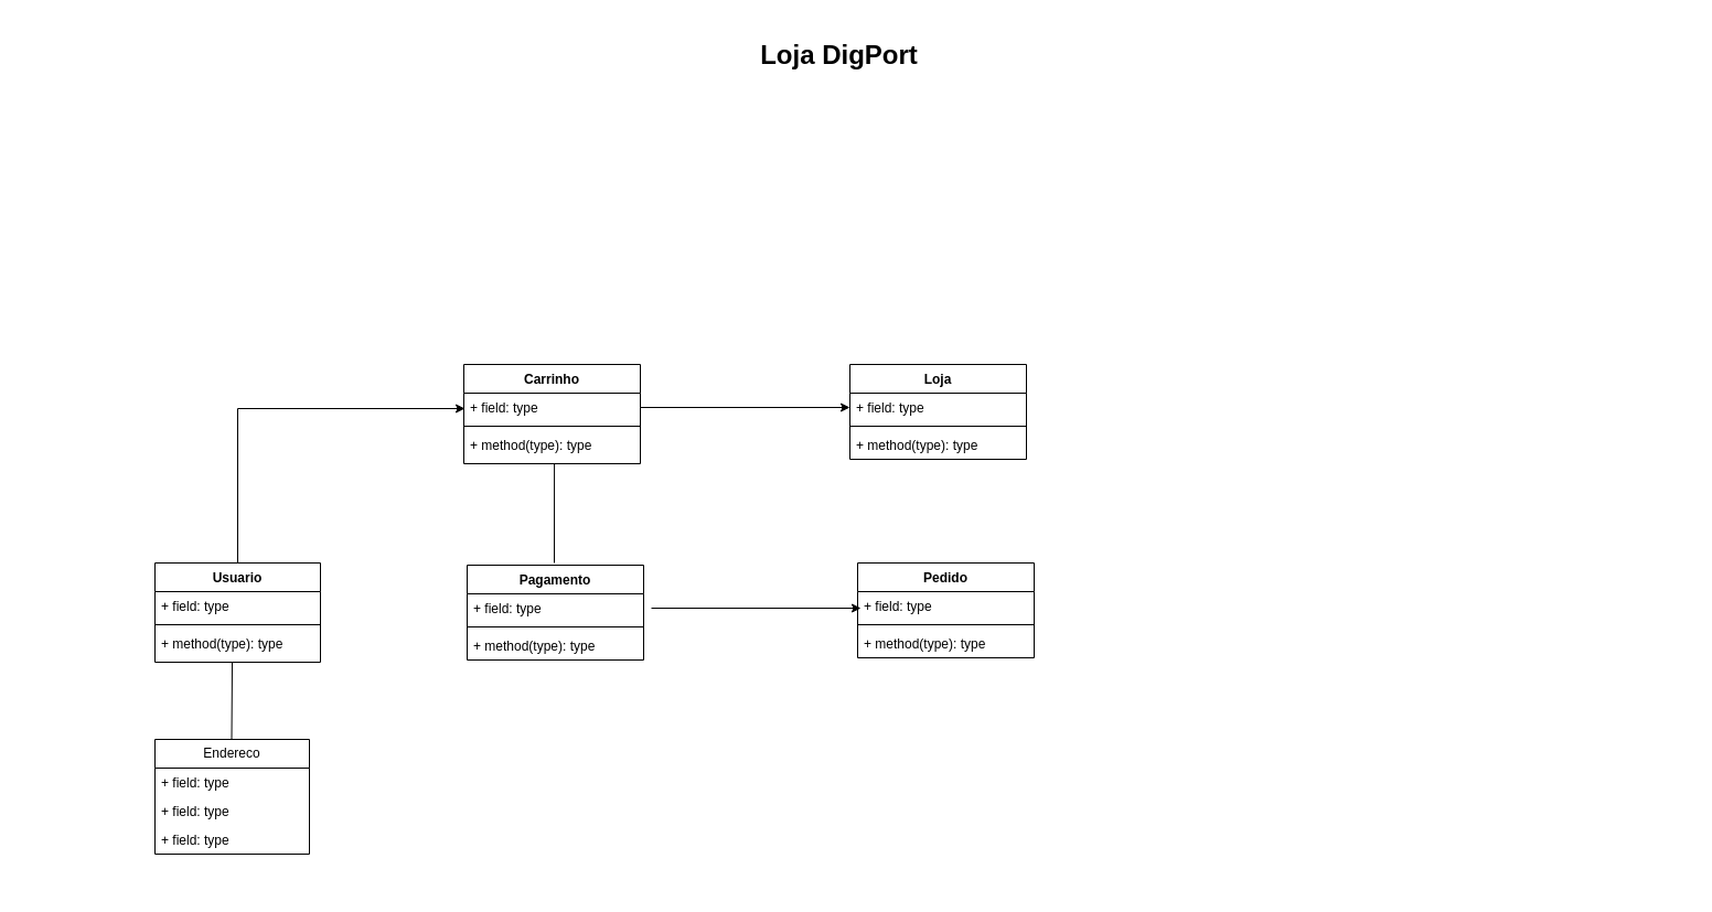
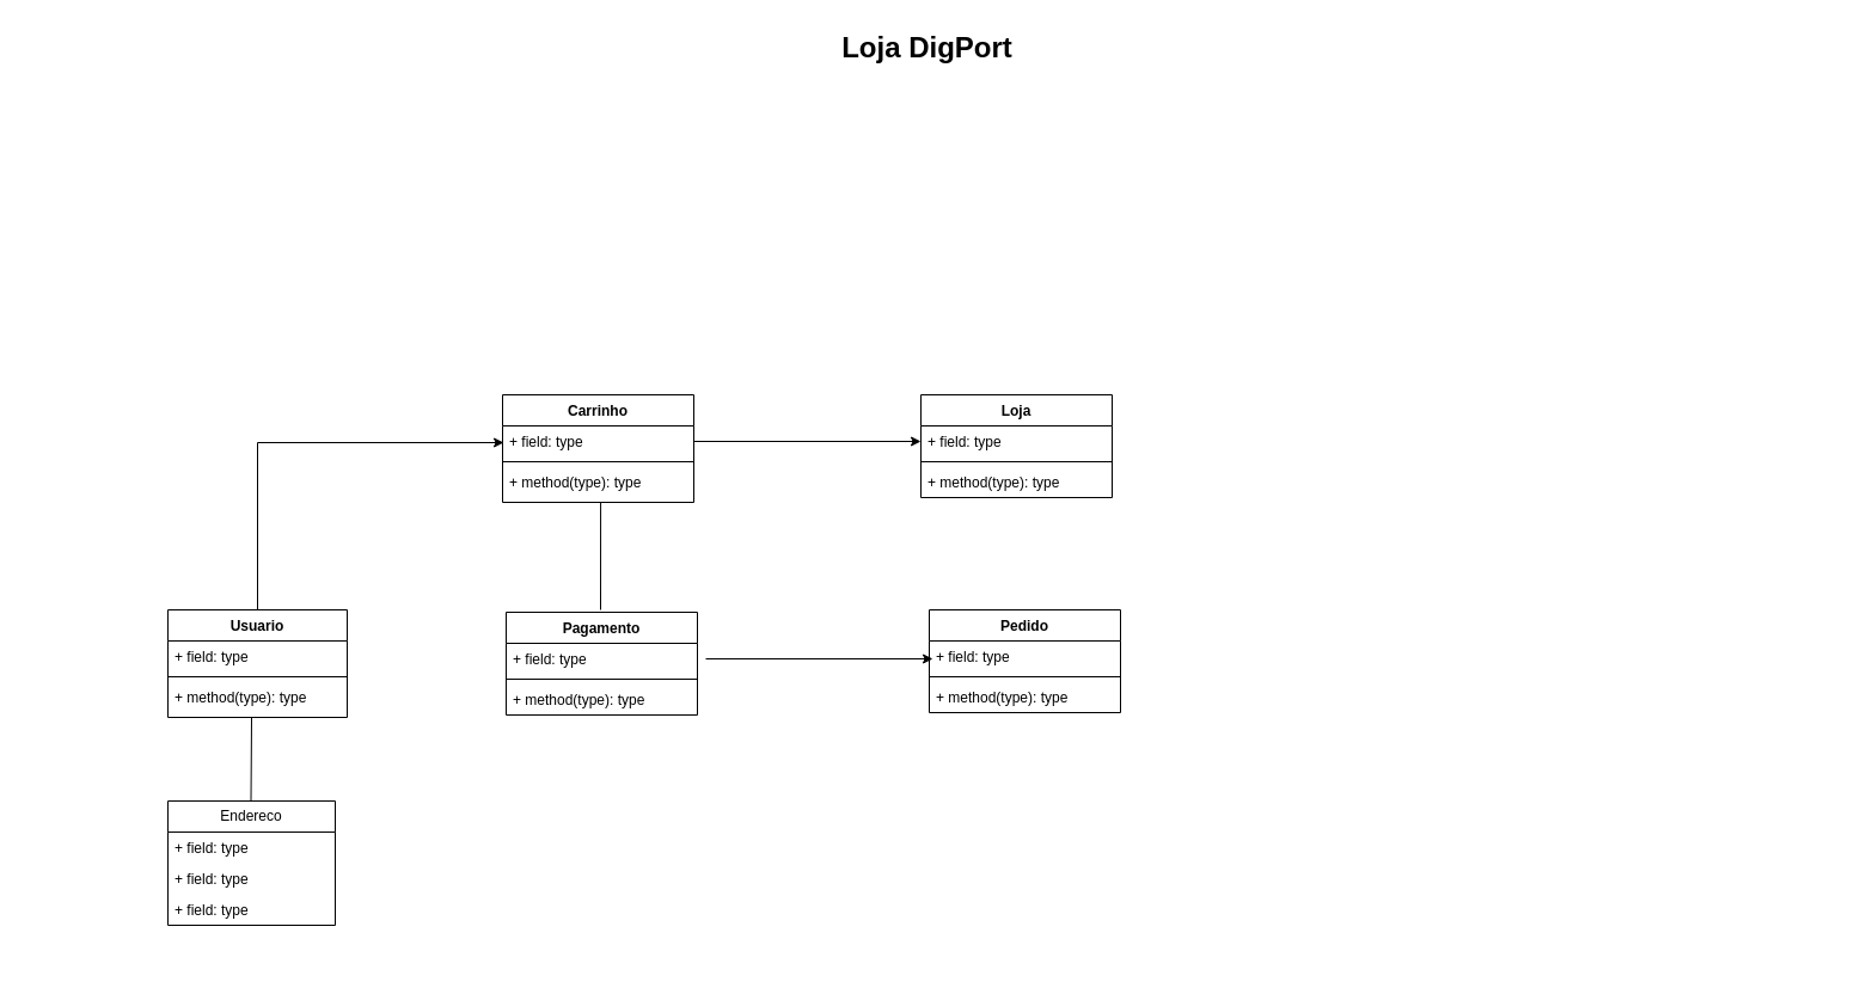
- <mxCell id="11" value="Loja DigPort" style="text;strokeColor=none;fillColor=none;html=1;fontSize=24;fontStyle=1;verticalAlign=middle;align=center;" parent="1" vertex="1"><mxGeometry x="5" y="30" width="1510" height="40" as="geometry" /></mxCell>
+ <mxCell id="11" value="Loja DigPort" style="text;strokeColor=none;fillColor=none;html=1;fontSize=24;fontStyle=1;verticalAlign=middle;align=center;" parent="1" vertex="1"><mxGeometry x="20" y="20" width="1510" height="40" as="geometry" /></mxCell>
